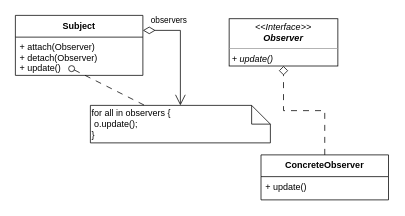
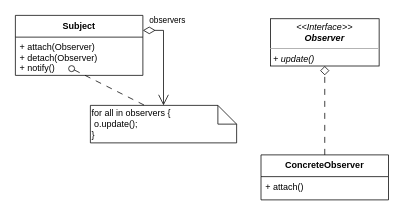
- <mxCell id="7" value="&lt;p style=&quot;margin:0px;margin-top:4px;text-align:center;&quot;&gt;&lt;i&gt;&amp;lt;&amp;lt;Interface&amp;gt;&amp;gt;&lt;br&gt;&lt;b&gt;Observer&lt;/b&gt;&lt;/i&gt;&lt;/p&gt;&lt;hr size=&quot;1&quot;&gt;&lt;p style=&quot;margin:0px;margin-left:4px;&quot;&gt;&lt;/p&gt;&lt;p style=&quot;margin:0px;margin-left:4px;&quot;&gt;&lt;i&gt;+ update()&lt;/i&gt;&lt;/p&gt;" style="verticalAlign=top;align=left;overflow=fill;fontSize=12;fontFamily=Helvetica;html=1;" parent="1" vertex="1"><mxGeometry x="305" y="24.5" width="145" height="63" as="geometry" /></mxCell>
+ <mxCell id="7" value="&lt;p style=&quot;margin:0px;margin-top:4px;text-align:center;&quot;&gt;&lt;i&gt;&amp;lt;&amp;lt;Interface&amp;gt;&amp;gt;&lt;br&gt;&lt;b&gt;Observer&lt;/b&gt;&lt;/i&gt;&lt;/p&gt;&lt;hr size=&quot;1&quot;&gt;&lt;p style=&quot;margin:0px;margin-left:4px;&quot;&gt;&lt;/p&gt;&lt;p style=&quot;margin:0px;margin-left:4px;&quot;&gt;&lt;i&gt;+ update()&lt;/i&gt;&lt;/p&gt;" style="verticalAlign=top;align=left;overflow=fill;fontSize=12;fontFamily=Helvetica;html=1;" parent="1" vertex="1"><mxGeometry x="360" y="24.5" width="145" height="63" as="geometry" /></mxCell>
- <mxCell id="3" value="+ attach(Observer)&#10;+ detach(Observer)&#10;+ update()" style="text;strokeColor=none;fillColor=none;align=left;verticalAlign=top;spacingLeft=4;spacingRight=4;overflow=hidden;rotatable=0;points=[[0,0.5],[1,0.5]];portConstraint=eastwest;fontStyle=0" parent="2" vertex="1"><mxGeometry y="29" width="170" height="51" as="geometry" /></mxCell>
+ <mxCell id="3" value="+ attach(Observer)&#10;+ detach(Observer)&#10;+ notify()" style="text;strokeColor=none;fillColor=none;align=left;verticalAlign=top;spacingLeft=4;spacingRight=4;overflow=hidden;rotatable=0;points=[[0,0.5],[1,0.5]];portConstraint=eastwest;fontStyle=0" parent="2" vertex="1"><mxGeometry y="29" width="170" height="51" as="geometry" /></mxCell>
- <mxCell id="8" value="&lt;div&gt;for all in observers {&lt;/div&gt;&lt;div&gt;&lt;span style=&quot;white-space: pre;&quot;&gt; &lt;/span&gt;o.update();&lt;br&gt;&lt;/div&gt;&lt;div&gt;}&lt;/div&gt;" style="shape=note2;boundedLbl=1;whiteSpace=wrap;html=1;size=25;verticalAlign=middle;align=left;labelPosition=center;verticalLabelPosition=middle;" parent="1" vertex="1"><mxGeometry x="120" y="140" width="240" height="50" as="geometry" /></mxCell>
+ <mxCell id="8" value="&lt;div&gt;for all in observers {&lt;/div&gt;&lt;div&gt;&lt;span style=&quot;white-space: pre;&quot;&gt; &lt;/span&gt;o.update();&lt;br&gt;&lt;/div&gt;&lt;div&gt;}&lt;/div&gt;" style="shape=note2;boundedLbl=1;whiteSpace=wrap;html=1;size=25;verticalAlign=middle;align=left;labelPosition=center;verticalLabelPosition=middle;" parent="1" vertex="1"><mxGeometry x="120" y="140" width="195" height="50" as="geometry" /></mxCell>
- <mxCell id="5" value="+ update()" style="text;strokeColor=none;fillColor=none;align=left;verticalAlign=top;spacingLeft=4;spacingRight=4;overflow=hidden;rotatable=0;points=[[0,0.5],[1,0.5]];portConstraint=eastwest;fontStyle=0" vertex="1" parent="4"><mxGeometry y="29" width="170" height="31" as="geometry" /></mxCell>
+ <mxCell id="5" value="+ attach()" style="text;strokeColor=none;fillColor=none;align=left;verticalAlign=top;spacingLeft=4;spacingRight=4;overflow=hidden;rotatable=0;points=[[0,0.5],[1,0.5]];portConstraint=eastwest;fontStyle=0" vertex="1" parent="4"><mxGeometry y="29" width="170" height="31" as="geometry" /></mxCell>
